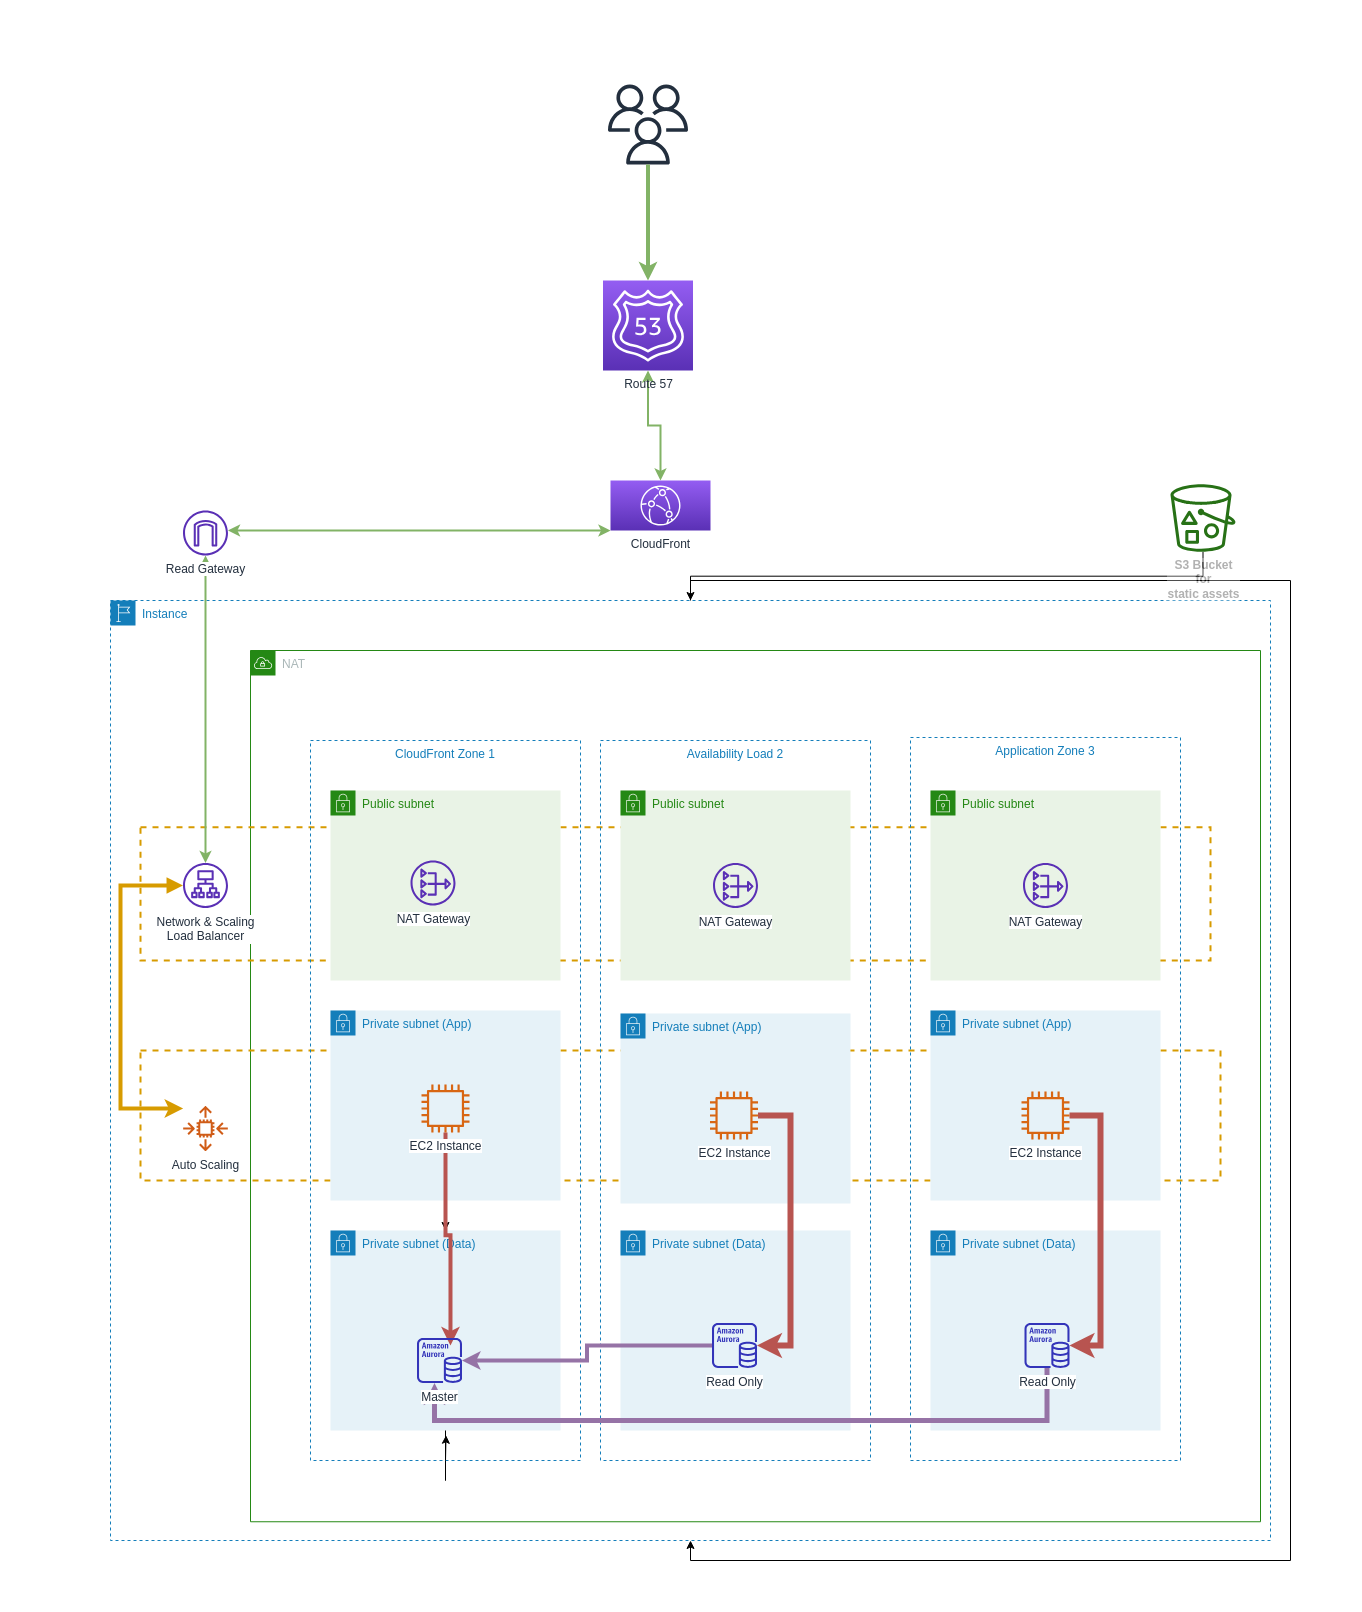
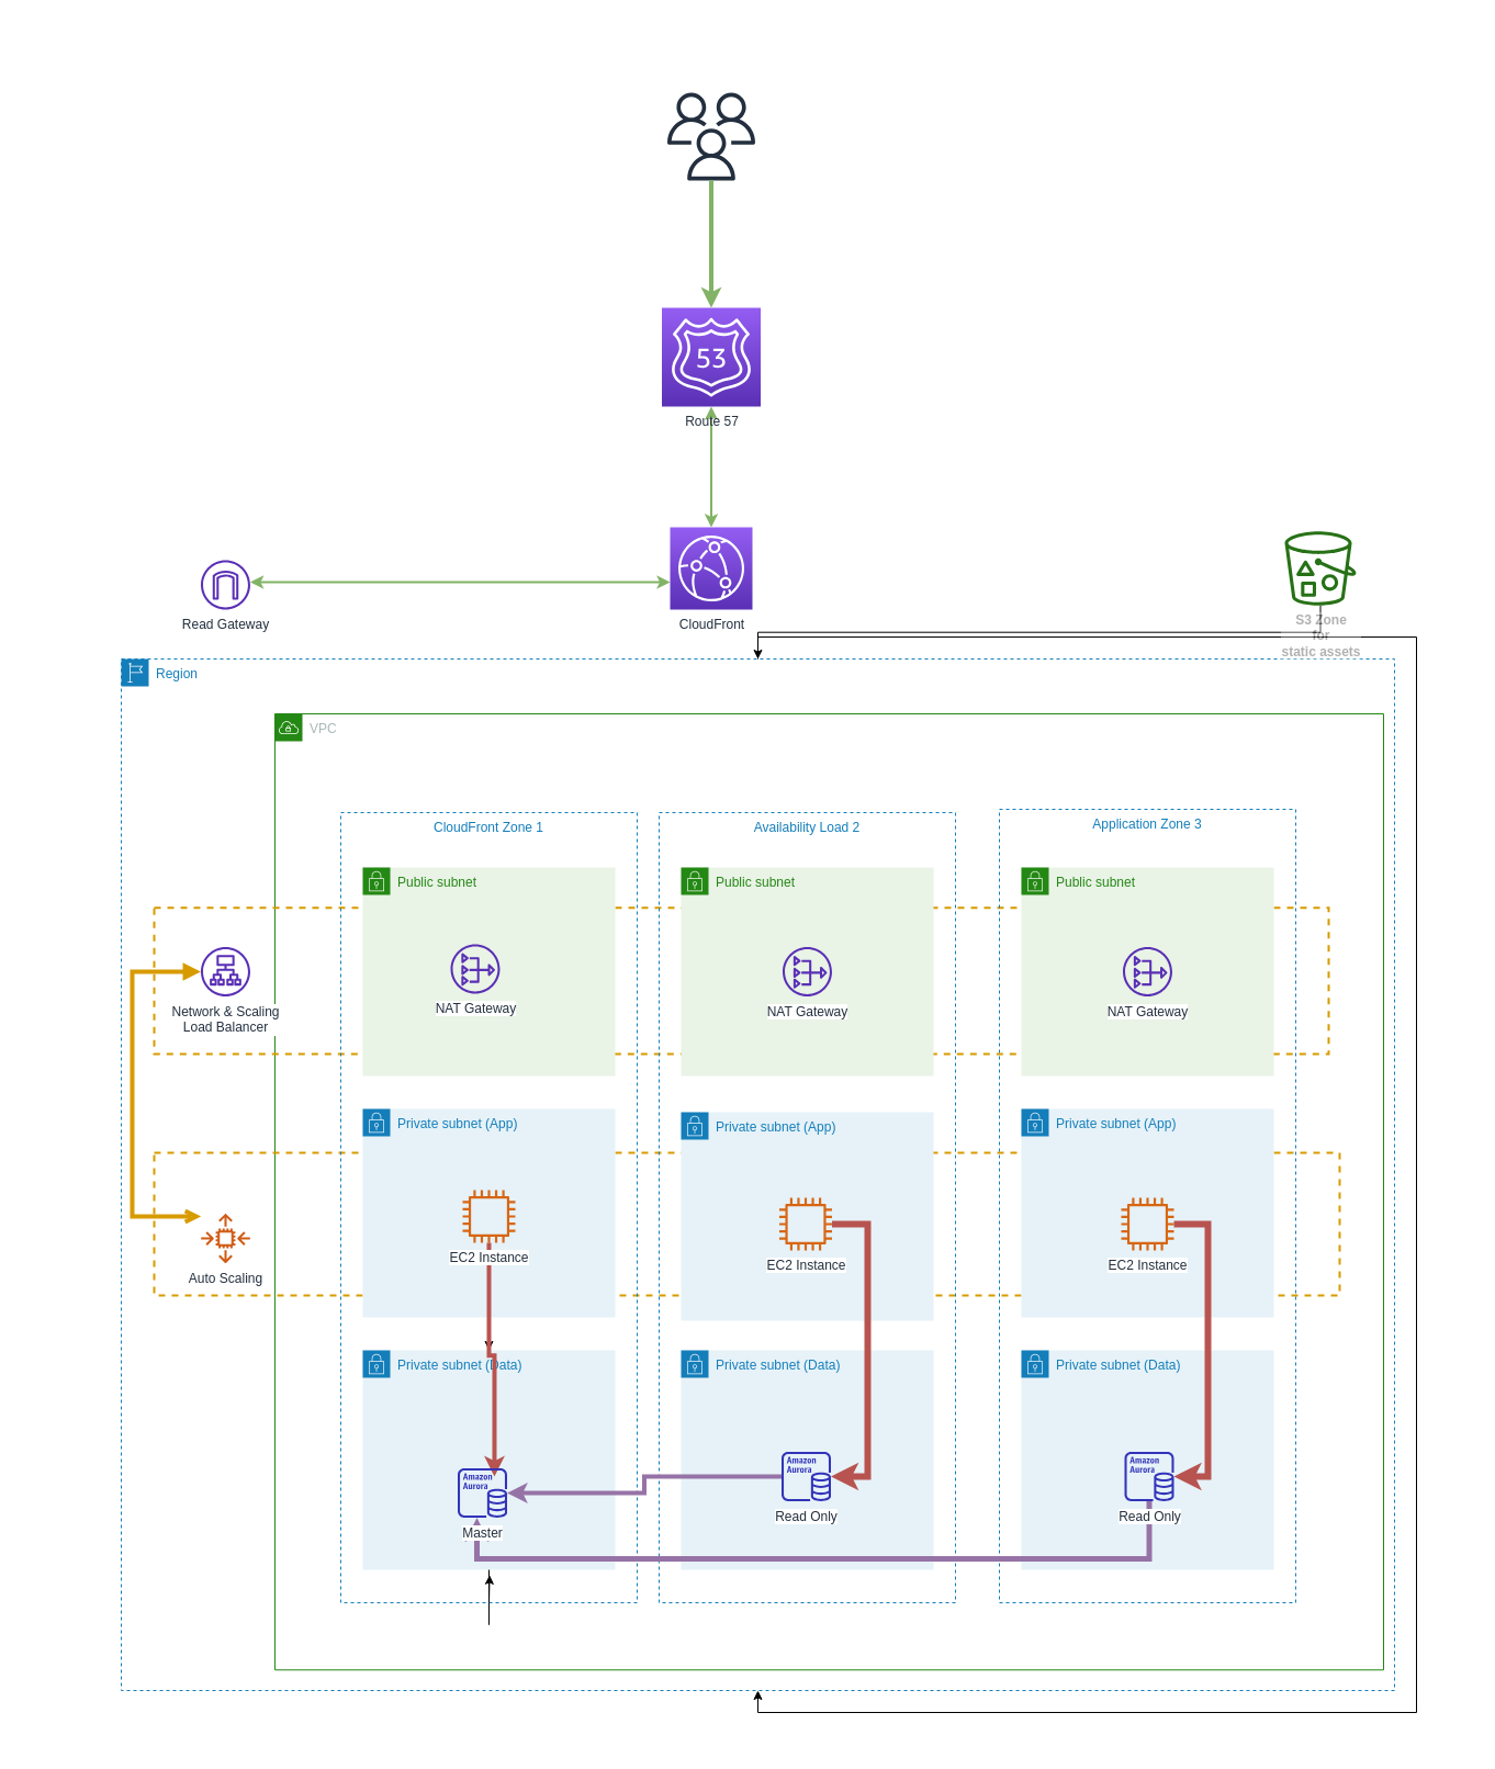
- <mxCell id="22" value="CloudFront" style="points=[[0,0,0],[0.25,0,0],[0.5,0,0],[0.75,0,0],[1,0,0],[0,1,0],[0.25,1,0],[0.5,1,0],[0.75,1,0],[1,1,0],[0,0.25,0],[0,0.5,0],[0,0.75,0],[1,0.25,0],[1,0.5,0],[1,0.75,0]];outlineConnect=0;fontColor=#232F3E;gradientColor=#945DF2;gradientDirection=north;fillColor=#5A30B5;strokeColor=#ffffff;dashed=0;verticalLabelPosition=bottom;verticalAlign=top;align=center;html=1;fontSize=12;fontStyle=0;aspect=fixed;shape=mxgraph.aws4.resourceIcon;resIcon=mxgraph.aws4.cloudfront;shadow=0;sketch=0;labelBackgroundColor=default;" parent="1" vertex="1"><mxGeometry x="610" y="480" width="100" height="50" as="geometry" /></mxCell>
+ <mxCell id="22" value="CloudFront" style="points=[[0,0,0],[0.25,0,0],[0.5,0,0],[0.75,0,0],[1,0,0],[0,1,0],[0.25,1,0],[0.5,1,0],[0.75,1,0],[1,1,0],[0,0.25,0],[0,0.5,0],[0,0.75,0],[1,0.25,0],[1,0.5,0],[1,0.75,0]];outlineConnect=0;fontColor=#232F3E;gradientColor=#945DF2;gradientDirection=north;fillColor=#5A30B5;strokeColor=#ffffff;dashed=0;verticalLabelPosition=bottom;verticalAlign=top;align=center;html=1;fontSize=12;fontStyle=0;aspect=fixed;shape=mxgraph.aws4.resourceIcon;resIcon=mxgraph.aws4.cloudfront;shadow=0;sketch=0;labelBackgroundColor=default;" parent="1" vertex="1"><mxGeometry x="610" y="480" width="75" height="75" as="geometry" /></mxCell>
- <mxCell id="20" value="&lt;b&gt;&lt;font color=&quot;#000000&quot;&gt;S3 Bucket&lt;br&gt;for&lt;br&gt;static assets&lt;/font&gt;&lt;/b&gt;" style="outlineConnect=0;fontColor=#232F3E;gradientColor=none;fillColor=#277116;strokeColor=none;dashed=0;verticalLabelPosition=bottom;verticalAlign=top;align=center;html=1;fontSize=12;fontStyle=0;aspect=fixed;pointerEvents=1;shape=mxgraph.aws4.bucket_with_objects;shadow=0;sketch=0;textOpacity=30;labelBackgroundColor=default;" parent="1" vertex="1"><mxGeometry x="1170" y="483.7" width="65" height="67.6" as="geometry" /></mxCell>
+ <mxCell id="20" value="&lt;b&gt;&lt;font color=&quot;#000000&quot;&gt;S3 Zone&lt;br&gt;for&lt;br&gt;static assets&lt;/font&gt;&lt;/b&gt;" style="outlineConnect=0;fontColor=#232F3E;gradientColor=none;fillColor=#277116;strokeColor=none;dashed=0;verticalLabelPosition=bottom;verticalAlign=top;align=center;html=1;fontSize=12;fontStyle=0;aspect=fixed;pointerEvents=1;shape=mxgraph.aws4.bucket_with_objects;shadow=0;sketch=0;textOpacity=30;labelBackgroundColor=default;" parent="1" vertex="1"><mxGeometry x="1170" y="483.7" width="65" height="67.6" as="geometry" /></mxCell>
- <mxCell id="3" value="Instance" style="points=[[0,0],[0.25,0],[0.5,0],[0.75,0],[1,0],[1,0.25],[1,0.5],[1,0.75],[1,1],[0.75,1],[0.5,1],[0.25,1],[0,1],[0,0.75],[0,0.5],[0,0.25]];outlineConnect=0;gradientColor=none;html=1;whiteSpace=wrap;fontSize=12;fontStyle=0;shape=mxgraph.aws4.group;grIcon=mxgraph.aws4.group_region;strokeColor=#147EBA;fillColor=none;verticalAlign=top;align=left;spacingLeft=30;fontColor=#147EBA;dashed=1;" parent="1" vertex="1"><mxGeometry x="110" y="600" width="1160" height="940" as="geometry" /></mxCell>
+ <mxCell id="3" value="Region" style="points=[[0,0],[0.25,0],[0.5,0],[0.75,0],[1,0],[1,0.25],[1,0.5],[1,0.75],[1,1],[0.75,1],[0.5,1],[0.25,1],[0,1],[0,0.75],[0,0.5],[0,0.25]];outlineConnect=0;gradientColor=none;html=1;whiteSpace=wrap;fontSize=12;fontStyle=0;shape=mxgraph.aws4.group;grIcon=mxgraph.aws4.group_region;strokeColor=#147EBA;fillColor=none;verticalAlign=top;align=left;spacingLeft=30;fontColor=#147EBA;dashed=1;" parent="1" vertex="1"><mxGeometry x="110" y="600" width="1160" height="940" as="geometry" /></mxCell>
- <mxCell id="5" value="NAT" style="points=[[0,0],[0.25,0],[0.5,0],[0.75,0],[1,0],[1,0.25],[1,0.5],[1,0.75],[1,1],[0.75,1],[0.5,1],[0.25,1],[0,1],[0,0.75],[0,0.5],[0,0.25]];outlineConnect=0;gradientColor=none;html=1;whiteSpace=wrap;fontSize=12;fontStyle=0;shape=mxgraph.aws4.group;grIcon=mxgraph.aws4.group_vpc;strokeColor=#248814;fillColor=none;verticalAlign=top;align=left;spacingLeft=30;fontColor=#AAB7B8;dashed=0;" parent="1" vertex="1"><mxGeometry x="250" y="650" width="1010" height="871.25" as="geometry" /></mxCell>
+ <mxCell id="5" value="VPC" style="points=[[0,0],[0.25,0],[0.5,0],[0.75,0],[1,0],[1,0.25],[1,0.5],[1,0.75],[1,1],[0.75,1],[0.5,1],[0.25,1],[0,1],[0,0.75],[0,0.5],[0,0.25]];outlineConnect=0;gradientColor=none;html=1;whiteSpace=wrap;fontSize=12;fontStyle=0;shape=mxgraph.aws4.group;grIcon=mxgraph.aws4.group_vpc;strokeColor=#248814;fillColor=none;verticalAlign=top;align=left;spacingLeft=30;fontColor=#AAB7B8;dashed=0;" parent="1" vertex="1"><mxGeometry x="250" y="650" width="1010" height="871.25" as="geometry" /></mxCell>
- <mxCell id="12" style="edgeStyle=orthogonalEdgeStyle;rounded=0;orthogonalLoop=1;jettySize=auto;html=1;strokeWidth=2;fillColor=#d5e8d4;strokeColor=#82b366;startArrow=classic;startFill=1;gradientColor=#97d077;" parent="1" source="25" target="18" edge="1"><mxGeometry relative="1" as="geometry" /></mxCell>
- <mxCell id="17" style="edgeStyle=orthogonalEdgeStyle;rounded=0;orthogonalLoop=1;jettySize=auto;html=1;fillColor=#ffe6cc;strokeColor=#d79b00;strokeWidth=4;startArrow=block;startFill=1;" edge="1" parent="1" source="18" target="14"><mxGeometry relative="1" as="geometry"><Array as="points"><mxPoint x="120" y="885" /><mxPoint x="120" y="1108" /></Array></mxGeometry></mxCell>
+ <mxCell id="17" style="edgeStyle=orthogonalEdgeStyle;rounded=0;orthogonalLoop=1;jettySize=auto;html=1;fillColor=#ffe6cc;strokeColor=#d79b00;strokeWidth=4;startArrow=block;startFill=1;endArrow=open;" edge="1" parent="1" source="18" target="14"><mxGeometry relative="1" as="geometry"><Array as="points"><mxPoint x="120" y="885" /><mxPoint x="120" y="1108" /></Array></mxGeometry></mxCell>
